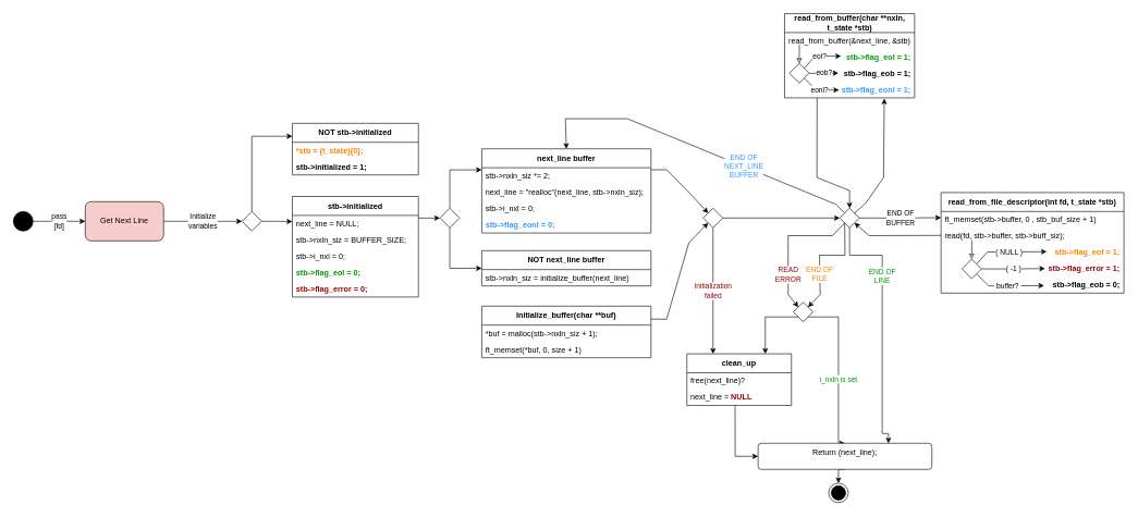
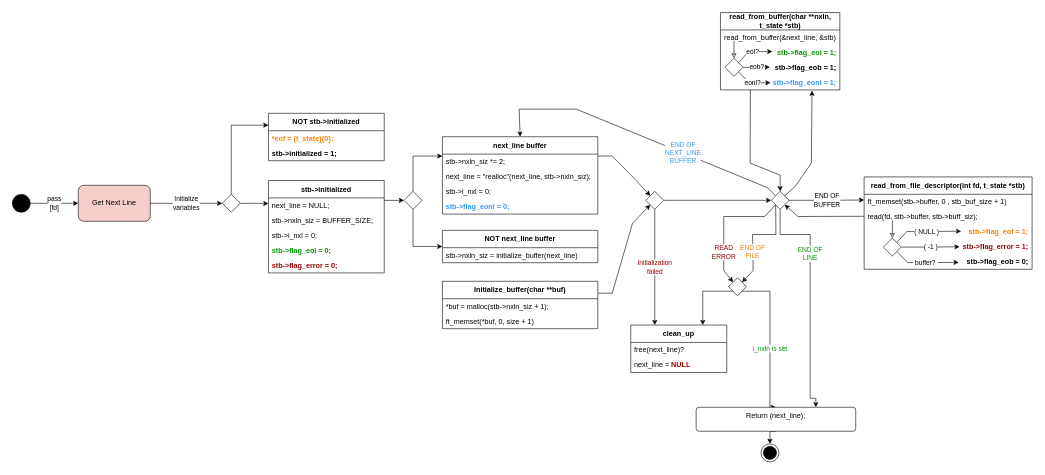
- <mxCell id="10" value="*stb = (t_state){0};" style="text;html=1;strokeColor=none;fillColor=none;align=left;verticalAlign=middle;spacingLeft=4;spacingRight=4;overflow=hidden;rotatable=0;points=[[0,0.5],[1,0.5]];portConstraint=eastwest;whiteSpace=wrap;fontColor=#FF8000;fontStyle=1" parent="9" vertex="1"><mxGeometry y="29" width="193" height="25" as="geometry" /></mxCell>
+ <mxCell id="10" value="*eof = (t_state){0};" style="text;html=1;strokeColor=none;fillColor=none;align=left;verticalAlign=middle;spacingLeft=4;spacingRight=4;overflow=hidden;rotatable=0;points=[[0,0.5],[1,0.5]];portConstraint=eastwest;whiteSpace=wrap;fontColor=#FF8000;fontStyle=1" parent="9" vertex="1"><mxGeometry y="29" width="193" height="25" as="geometry" /></mxCell>
- <mxCell id="24" style="edgeStyle=orthogonalEdgeStyle;rounded=0;orthogonalLoop=1;jettySize=auto;html=1;entryX=0;entryY=0.5;entryDx=0;entryDy=0;exitX=0.461;exitY=0.996;exitDx=0;exitDy=0;exitPerimeter=0;" parent="1" source="63" target="35" edge="1"><mxGeometry relative="1" as="geometry"><mxPoint x="1131" y="684" as="sourcePoint" /></mxGeometry></mxCell>
